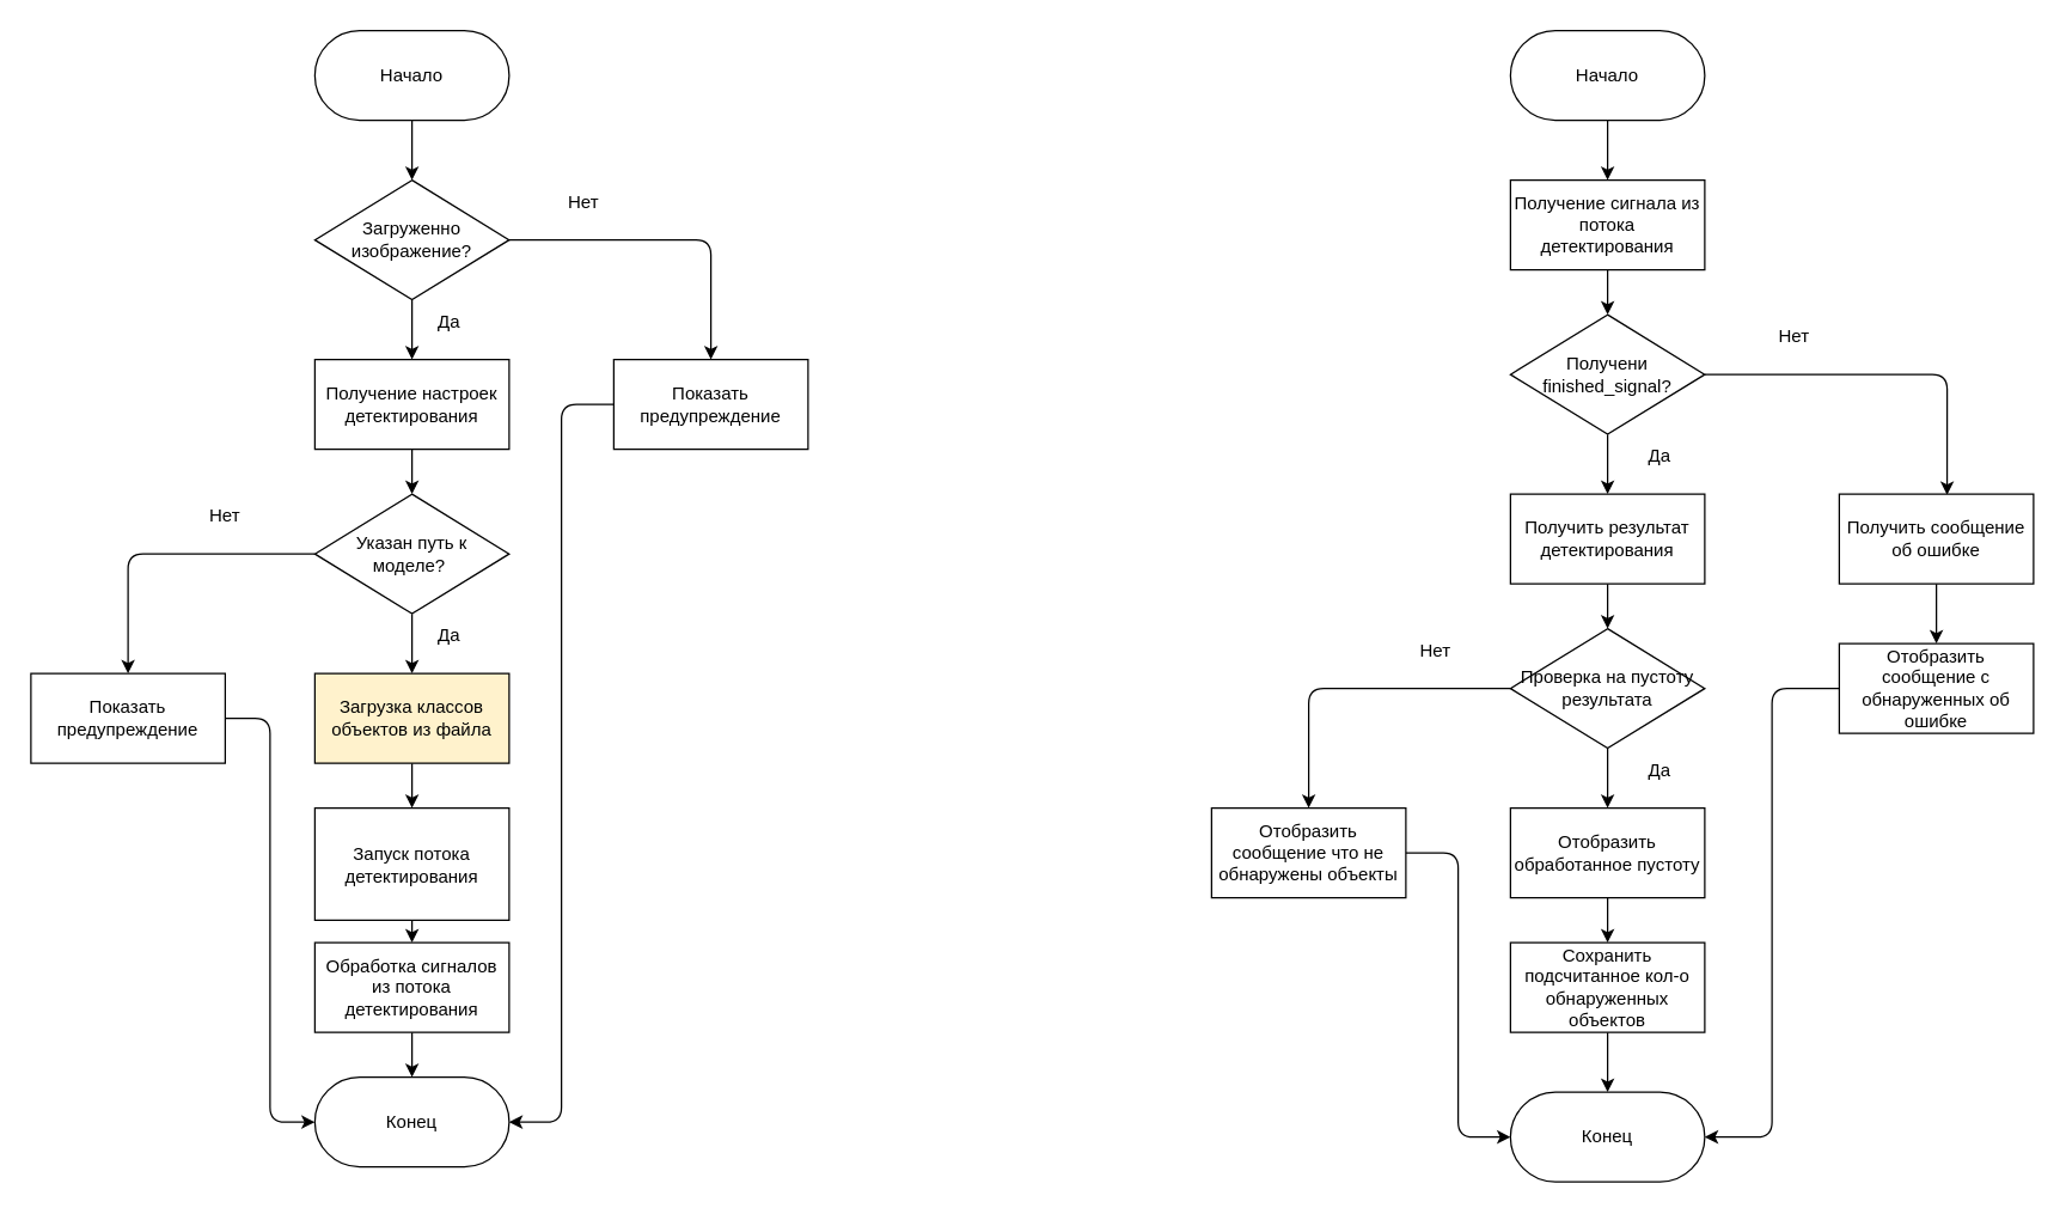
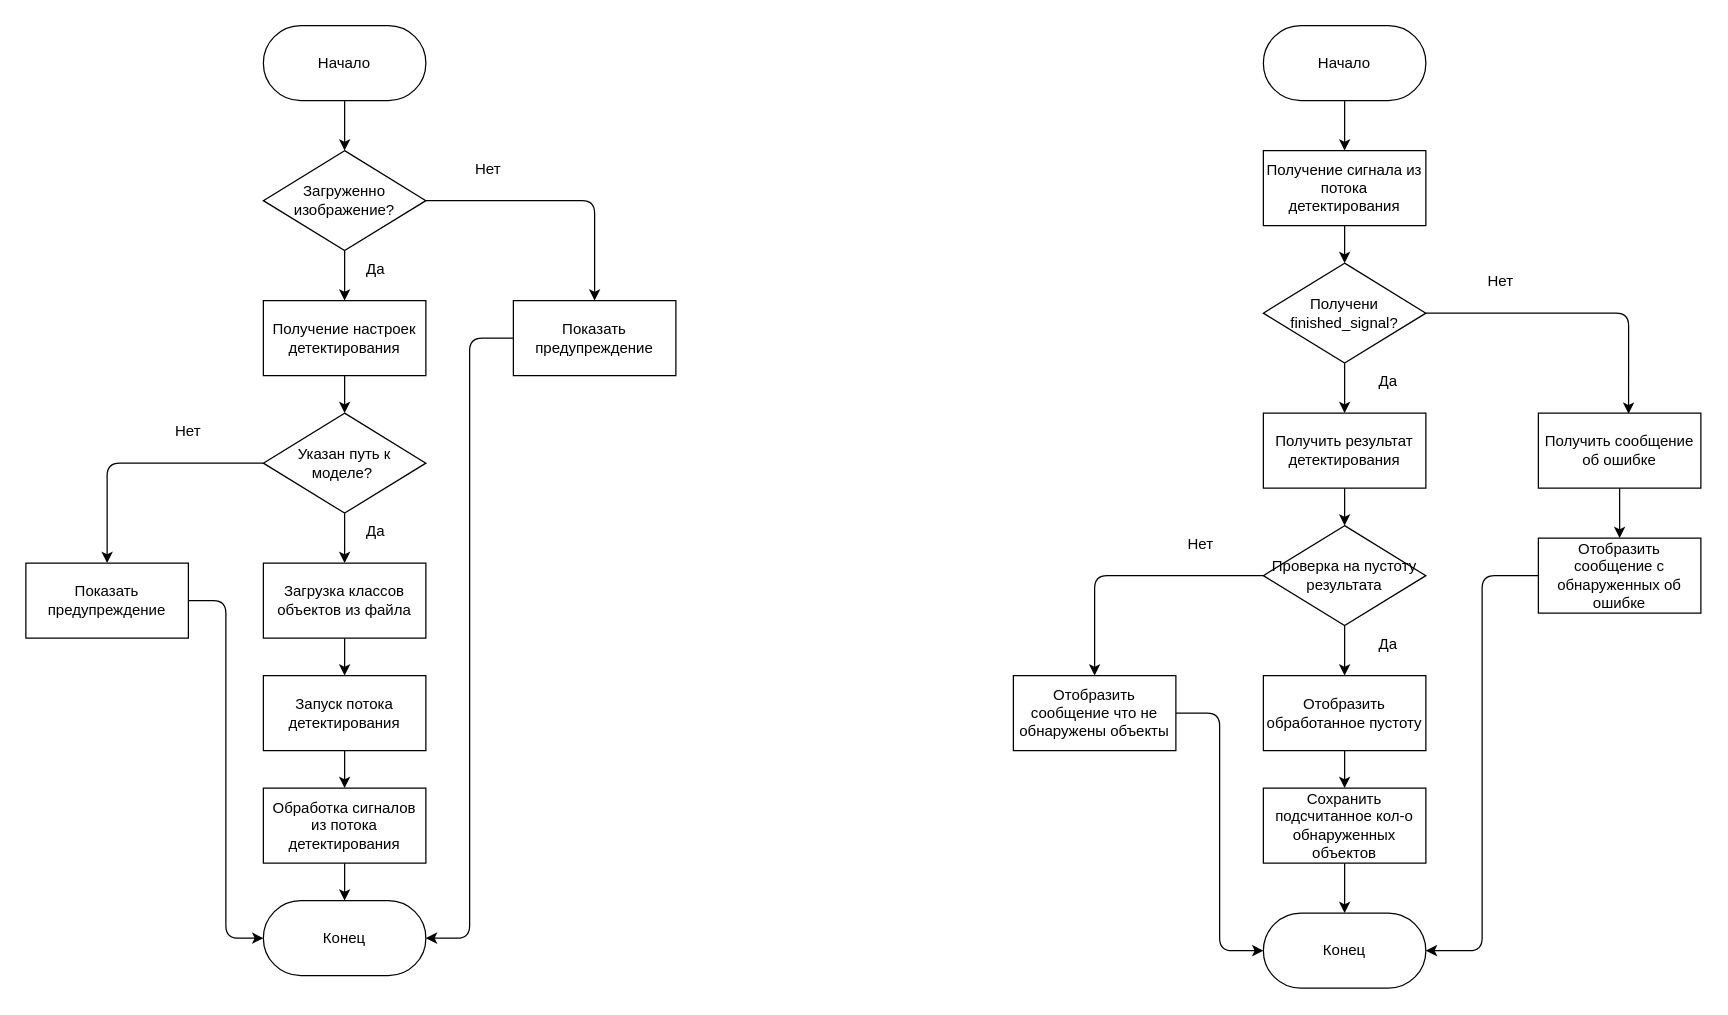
- <mxCell id="13" value="Загрузка классов объектов из файла" style="rounded=0;whiteSpace=wrap;html=1;fillColor=#fff2cc;" parent="1" vertex="1"><mxGeometry x="210" y="450" width="130" height="60" as="geometry" /></mxCell>
+ <mxCell id="13" value="Загрузка классов объектов из файла" style="rounded=0;whiteSpace=wrap;html=1;" parent="1" vertex="1"><mxGeometry x="210" y="450" width="130" height="60" as="geometry" /></mxCell>
- <mxCell id="15" value="Запуск потока детектирования" style="rounded=0;whiteSpace=wrap;html=1;" parent="1" vertex="1"><mxGeometry x="210" y="540" width="130" height="75" as="geometry" /></mxCell>
+ <mxCell id="15" value="Запуск потока детектирования" style="rounded=0;whiteSpace=wrap;html=1;" parent="1" vertex="1"><mxGeometry x="210" y="540" width="130" height="60" as="geometry" /></mxCell>
